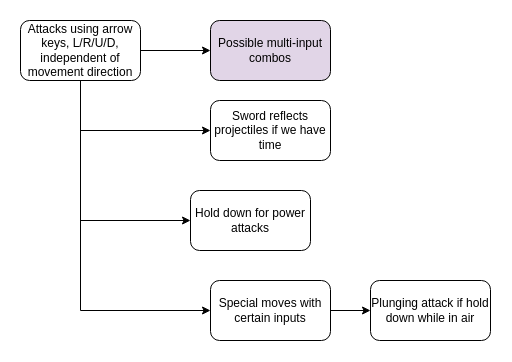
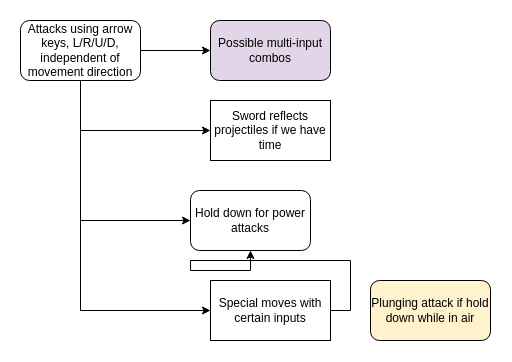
- <mxCell id="2" value="Sword reflects projectiles if we have time" style="rounded=1;whiteSpace=wrap;html=1;" parent="1" vertex="1"><mxGeometry x="210" y="100" width="120" height="60" as="geometry" /></mxCell>
+ <mxCell id="2" value="Sword reflects projectiles if we have time" style="whiteSpace=wrap;html=1;rounded=0;" parent="1" vertex="1"><mxGeometry x="210" y="100" width="120" height="60" as="geometry" /></mxCell>
- <mxCell id="11" value="Special moves with certain inputs" style="rounded=1;whiteSpace=wrap;html=1;" vertex="1" parent="1"><mxGeometry x="210" y="280" width="120" height="60" as="geometry" /></mxCell>
+ <mxCell id="11" value="Special moves with certain inputs" style="whiteSpace=wrap;html=1;rounded=0;" vertex="1" parent="1"><mxGeometry x="210" y="280" width="120" height="60" as="geometry" /></mxCell>
- <mxCell id="10" style="edgeStyle=orthogonalEdgeStyle;rounded=0;orthogonalLoop=1;jettySize=auto;html=1;exitX=1;exitY=0.5;exitDx=0;exitDy=0;entryX=0;entryY=0.5;entryDx=0;entryDy=0;" edge="1" parent="1" source="11" target="12"><mxGeometry relative="1" as="geometry" /></mxCell>
+ <mxCell id="10" style="edgeStyle=orthogonalEdgeStyle;rounded=0;orthogonalLoop=1;jettySize=auto;html=1;exitX=1;exitY=0.5;exitDx=0;exitDy=0;" edge="1" parent="1" source="11" target="9"><mxGeometry relative="1" as="geometry" /></mxCell>
- <mxCell id="12" value="Plunging attack if hold down while in air" style="rounded=1;whiteSpace=wrap;html=1;" vertex="1" parent="1"><mxGeometry x="370" y="280" width="120" height="60" as="geometry" /></mxCell>
+ <mxCell id="12" value="Plunging attack if hold down while in air" style="rounded=1;whiteSpace=wrap;html=1;fillColor=#fff2cc;" vertex="1" parent="1"><mxGeometry x="370" y="280" width="120" height="60" as="geometry" /></mxCell>
